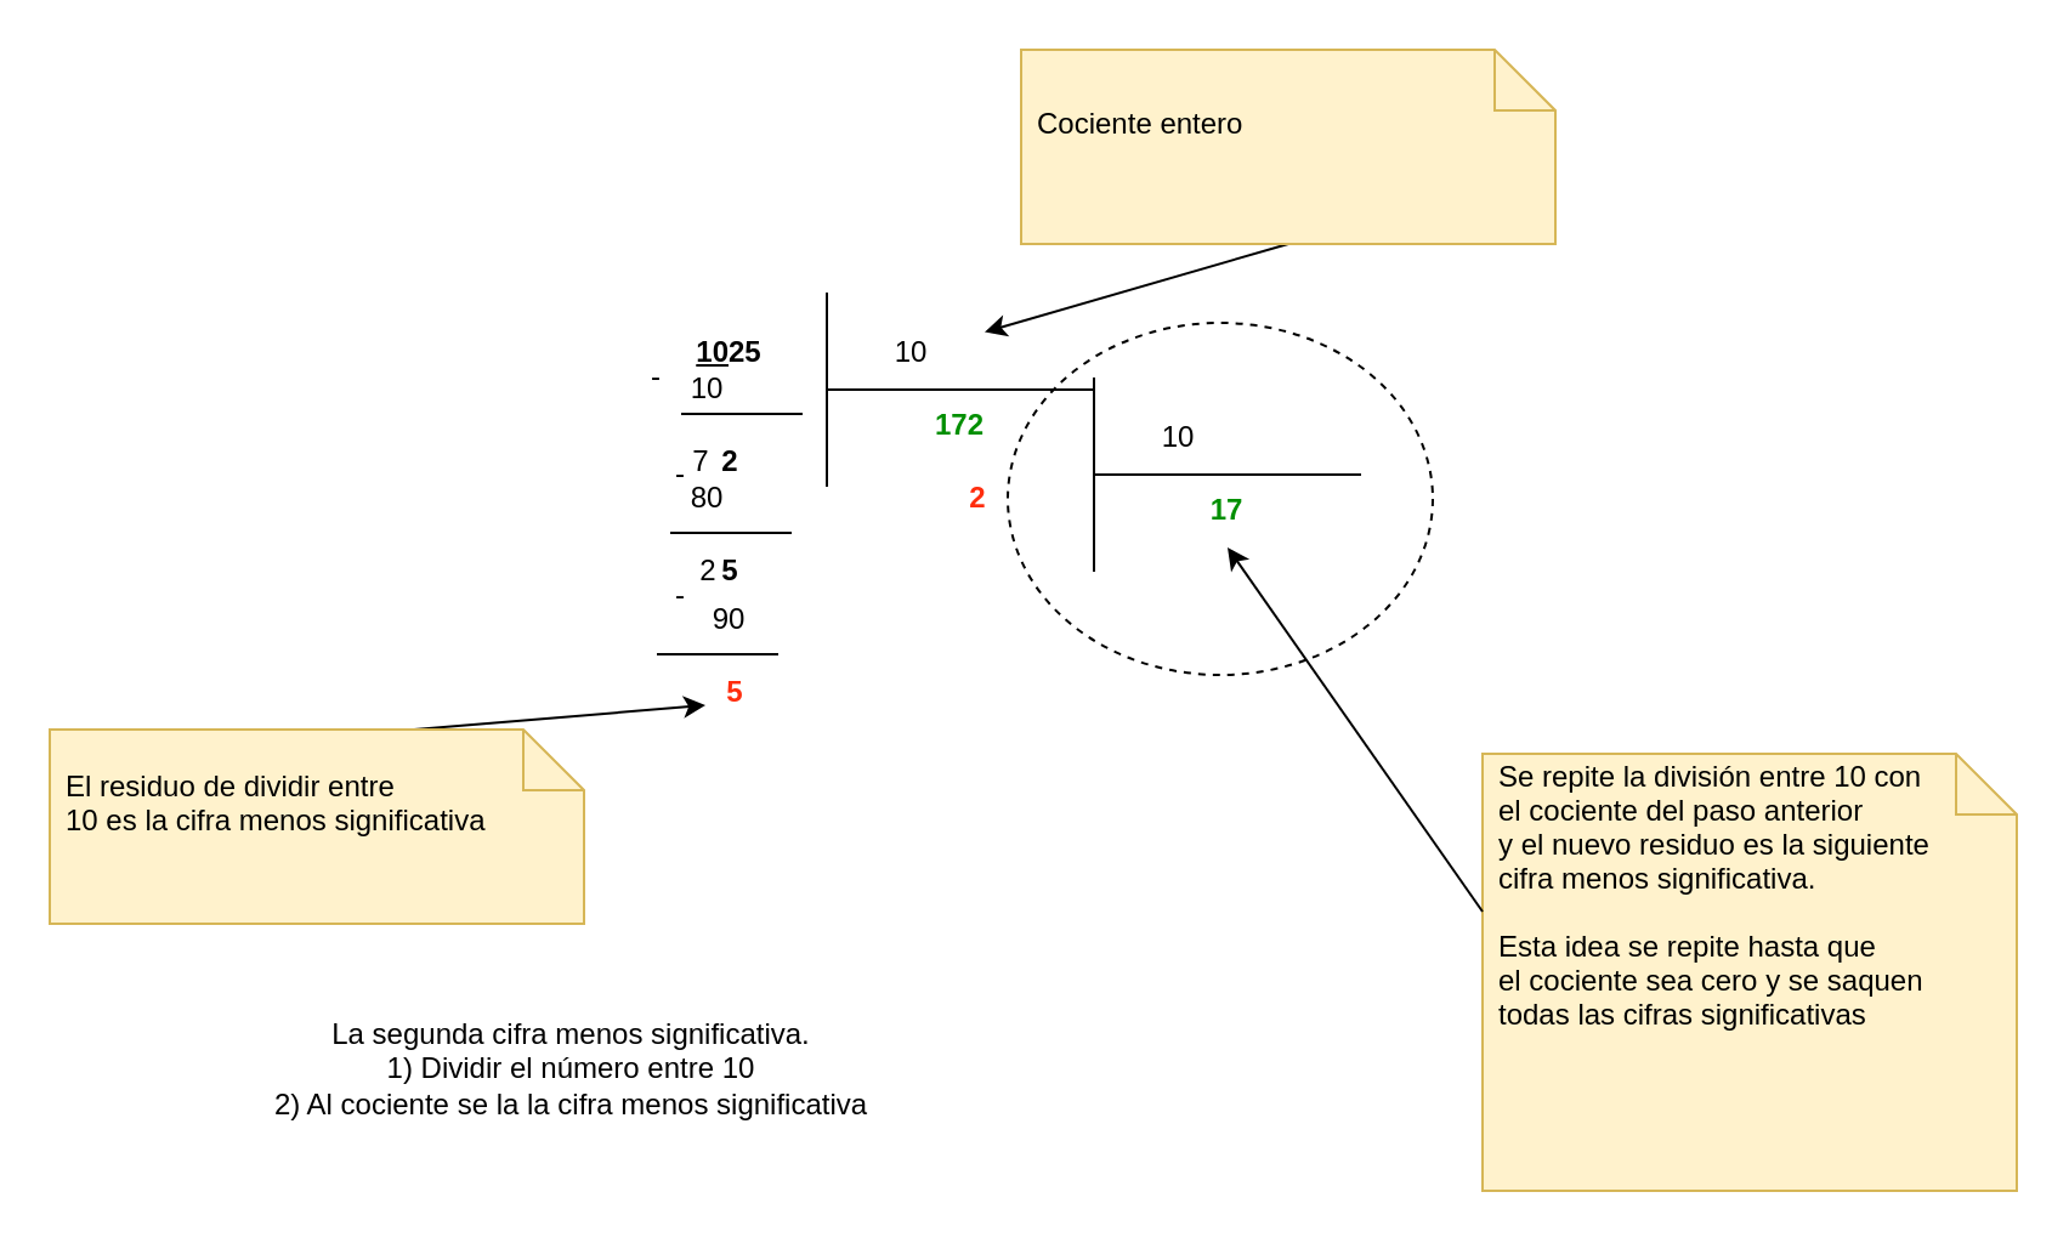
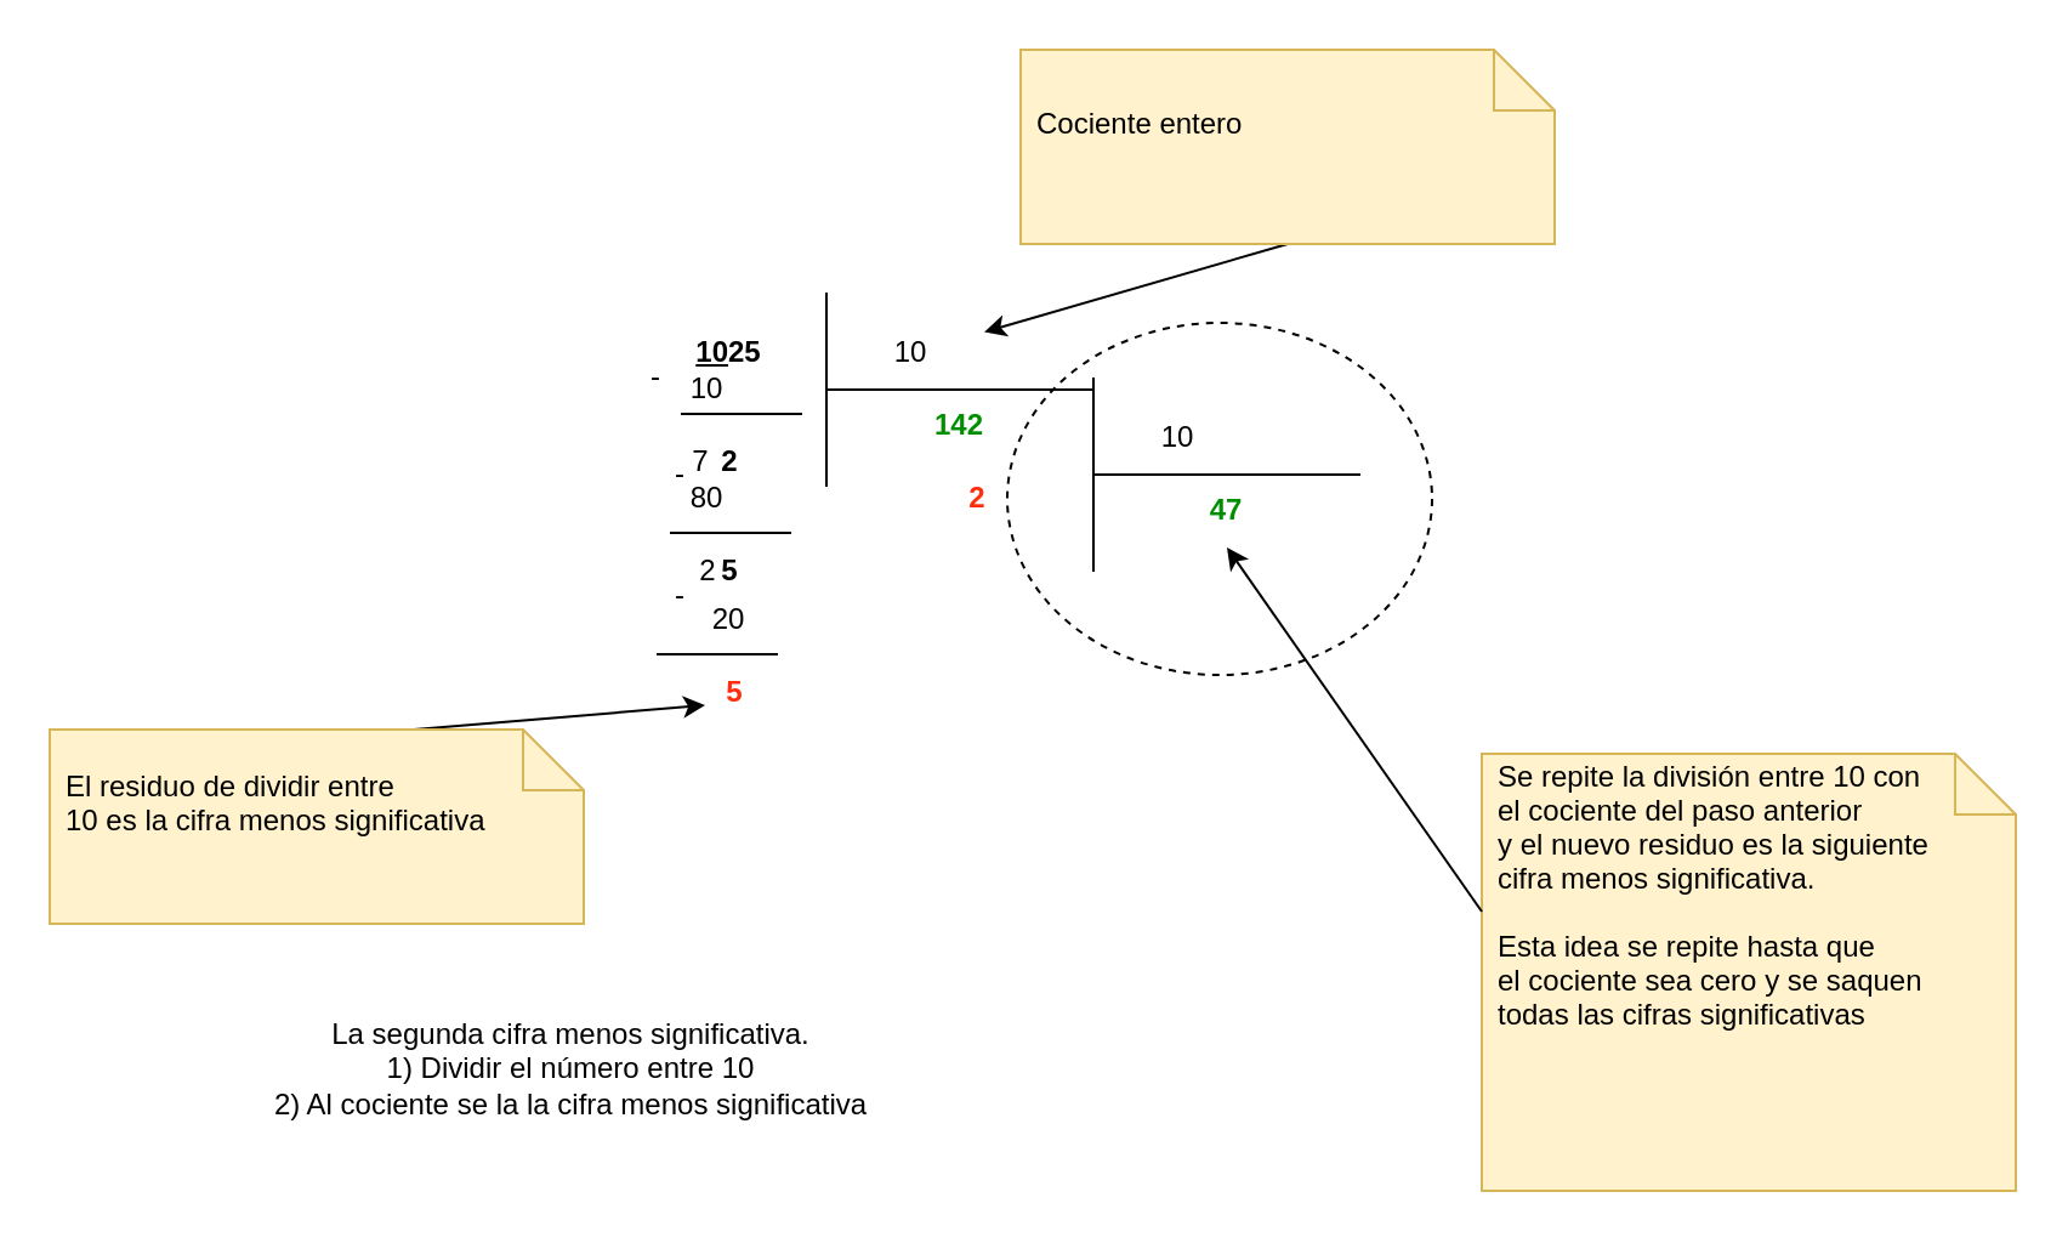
- <mxCell id="7" value="&lt;font color=&quot;#008f00&quot;&gt;&lt;b&gt;172&lt;/b&gt;&lt;/font&gt;" style="text;html=1;align=center;verticalAlign=middle;whiteSpace=wrap;rounded=0;" parent="1" vertex="1"><mxGeometry x="340" y="160" width="110" height="30" as="geometry" /></mxCell>
+ <mxCell id="7" value="&lt;font color=&quot;#008f00&quot;&gt;&lt;b&gt;142&lt;/b&gt;&lt;/font&gt;" style="text;html=1;align=center;verticalAlign=middle;whiteSpace=wrap;rounded=0;" parent="1" vertex="1"><mxGeometry x="340" y="160" width="110" height="30" as="geometry" /></mxCell>
- <mxCell id="34" value="&lt;font color=&quot;#008f00&quot;&gt;&lt;b&gt;17&lt;/b&gt;&lt;/font&gt;" style="text;html=1;align=center;verticalAlign=middle;whiteSpace=wrap;rounded=0;" vertex="1" parent="1"><mxGeometry x="450" y="195" width="110" height="30" as="geometry" /></mxCell>
+ <mxCell id="34" value="&lt;font color=&quot;#008f00&quot;&gt;&lt;b&gt;47&lt;/b&gt;&lt;/font&gt;" style="text;html=1;align=center;verticalAlign=middle;whiteSpace=wrap;rounded=0;" vertex="1" parent="1"><mxGeometry x="450" y="195" width="110" height="30" as="geometry" /></mxCell>
- <mxCell id="18" value="90" style="text;html=1;align=center;verticalAlign=middle;whiteSpace=wrap;rounded=0;" parent="1" vertex="1"><mxGeometry x="270" y="240" width="60" height="30" as="geometry" /></mxCell>
+ <mxCell id="18" value="20" style="text;html=1;align=center;verticalAlign=middle;whiteSpace=wrap;rounded=0;" parent="1" vertex="1"><mxGeometry x="270" y="240" width="60" height="30" as="geometry" /></mxCell>
